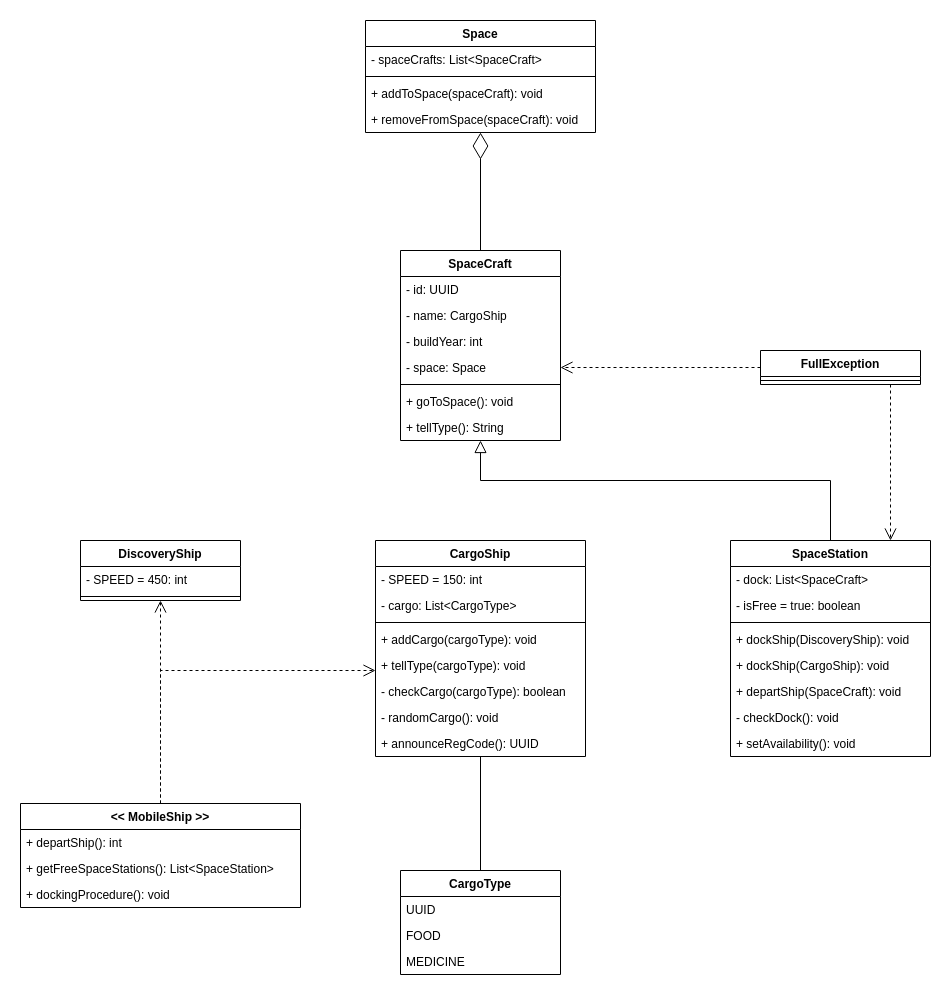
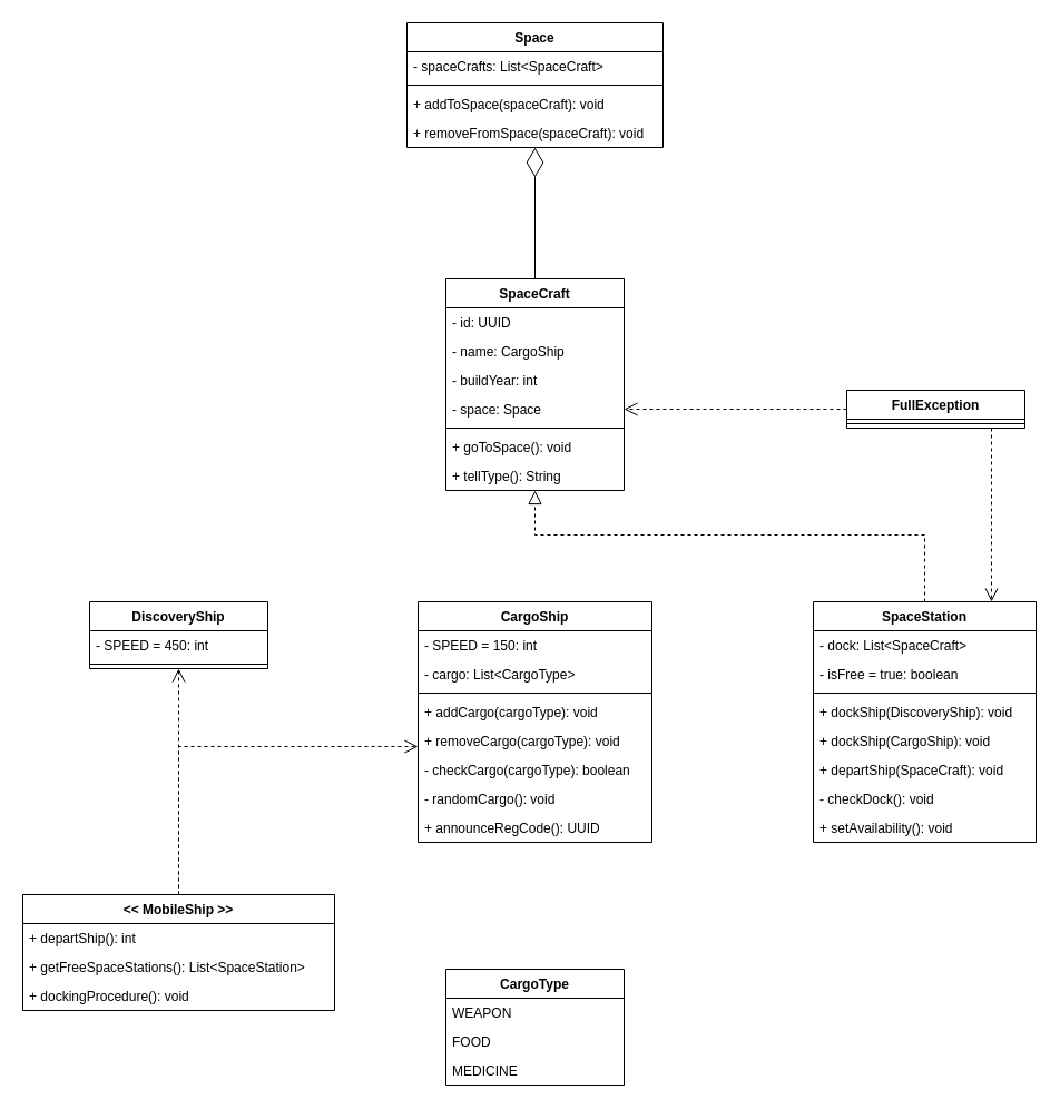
- <mxCell id="33" style="edgeStyle=orthogonalEdgeStyle;rounded=0;orthogonalLoop=1;jettySize=auto;html=1;endArrow=block;endFill=0;endSize=10;" edge="1" parent="1" source="34" target="2"><mxGeometry relative="1" as="geometry"><Array as="points"><mxPoint x="830" y="480" /><mxPoint x="480" y="480" /></Array></mxGeometry></mxCell>
+ <mxCell id="33" style="edgeStyle=orthogonalEdgeStyle;rounded=0;orthogonalLoop=1;jettySize=auto;html=1;endArrow=block;endFill=0;endSize=10;dashed=1;" edge="1" parent="1" source="34" target="2"><mxGeometry relative="1" as="geometry"><Array as="points"><mxPoint x="830" y="480" /><mxPoint x="480" y="480" /></Array></mxGeometry></mxCell>
- <mxCell id="15" value="+ tellType(cargoType): void" style="text;strokeColor=none;fillColor=none;align=left;verticalAlign=top;spacingLeft=4;spacingRight=4;overflow=hidden;rotatable=0;points=[[0,0.5],[1,0.5]];portConstraint=eastwest;" vertex="1" parent="10"><mxGeometry y="112" width="210" height="26" as="geometry" /></mxCell>
+ <mxCell id="15" value="+ removeCargo(cargoType): void" style="text;strokeColor=none;fillColor=none;align=left;verticalAlign=top;spacingLeft=4;spacingRight=4;overflow=hidden;rotatable=0;points=[[0,0.5],[1,0.5]];portConstraint=eastwest;" vertex="1" parent="10"><mxGeometry y="112" width="210" height="26" as="geometry" /></mxCell>
- <mxCell id="19" style="edgeStyle=orthogonalEdgeStyle;rounded=0;orthogonalLoop=1;jettySize=auto;html=1;endArrow=none;endFill=0;endSize=10;" edge="1" parent="1" source="20" target="10"><mxGeometry relative="1" as="geometry" /></mxCell>
- <mxCell id="21" value="UUID" style="text;strokeColor=none;fillColor=none;align=left;verticalAlign=top;spacingLeft=4;spacingRight=4;overflow=hidden;rotatable=0;points=[[0,0.5],[1,0.5]];portConstraint=eastwest;" vertex="1" parent="20"><mxGeometry y="26" width="160" height="26" as="geometry" /></mxCell>
+ <mxCell id="21" value="WEAPON" style="text;strokeColor=none;fillColor=none;align=left;verticalAlign=top;spacingLeft=4;spacingRight=4;overflow=hidden;rotatable=0;points=[[0,0.5],[1,0.5]];portConstraint=eastwest;" vertex="1" parent="20"><mxGeometry y="26" width="160" height="26" as="geometry" /></mxCell>
